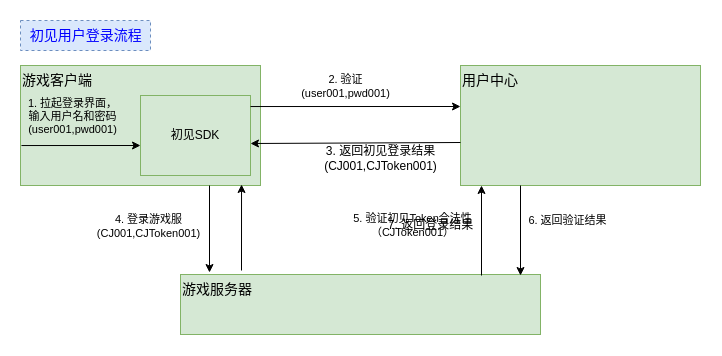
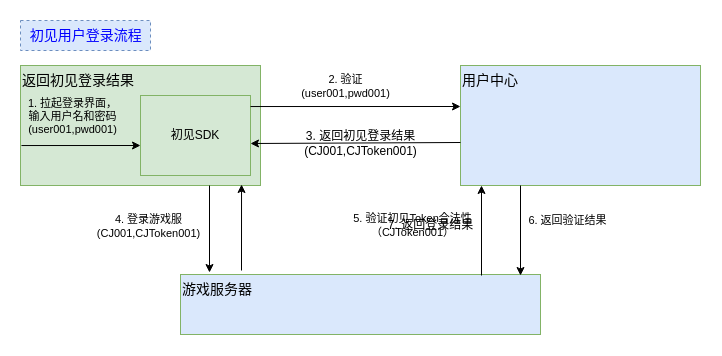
- <mxCell id="2" value="&lt;font style=&quot;font-size: 14px&quot;&gt;游戏客户端&lt;/font&gt;" style="rounded=0;whiteSpace=wrap;html=1;align=left;verticalAlign=top;fillColor=#d5e8d4;strokeColor=#82b366;" vertex="1" parent="1"><mxGeometry x="20" y="65" width="240" height="120" as="geometry" /></mxCell>
+ <mxCell id="2" value="&lt;font style=&quot;font-size: 14px&quot;&gt;返回初见登录结果&lt;/font&gt;" style="rounded=0;whiteSpace=wrap;html=1;align=left;verticalAlign=top;fillColor=#d5e8d4;strokeColor=#82b366;" vertex="1" parent="1"><mxGeometry x="20" y="65" width="240" height="120" as="geometry" /></mxCell>
- <mxCell id="4" value="&lt;font style=&quot;font-size: 14px&quot;&gt;用户中心&lt;/font&gt;" style="rounded=0;whiteSpace=wrap;html=1;align=left;verticalAlign=top;fillColor=#d5e8d4;strokeColor=#82b366;" vertex="1" parent="1"><mxGeometry x="460" y="65" width="240" height="120" as="geometry" /></mxCell>
+ <mxCell id="4" value="&lt;font style=&quot;font-size: 14px&quot;&gt;用户中心&lt;/font&gt;" style="rounded=0;whiteSpace=wrap;html=1;align=left;verticalAlign=top;fillColor=#dae8fc;strokeColor=#82b366;" vertex="1" parent="1"><mxGeometry x="460" y="65" width="240" height="120" as="geometry" /></mxCell>
- <mxCell id="9" value="3. 返回初见登录结果&lt;br&gt;(CJ001,CJToken001)" style="text;html=1;align=center;verticalAlign=middle;resizable=0;points=[];autosize=1;" vertex="1" parent="1"><mxGeometry x="315" y="143" width="130" height="30" as="geometry" /></mxCell>
+ <mxCell id="9" value="3. 返回初见登录结果&lt;br&gt;(CJ001,CJToken001)" style="text;html=1;align=center;verticalAlign=middle;resizable=0;points=[];autosize=1;" vertex="1" parent="1"><mxGeometry x="295" y="128" width="130" height="30" as="geometry" /></mxCell>
- <mxCell id="5" value="&lt;font style=&quot;font-size: 14px&quot;&gt;游戏服务器&lt;/font&gt;" style="rounded=0;whiteSpace=wrap;html=1;align=left;verticalAlign=top;fillColor=#d5e8d4;strokeColor=#82b366;" vertex="1" parent="1"><mxGeometry x="180" y="274" width="360" height="60" as="geometry" /></mxCell>
+ <mxCell id="5" value="&lt;font style=&quot;font-size: 14px&quot;&gt;游戏服务器&lt;/font&gt;" style="rounded=0;whiteSpace=wrap;html=1;align=left;verticalAlign=top;fillColor=#dae8fc;strokeColor=#82b366;" vertex="1" parent="1"><mxGeometry x="180" y="274" width="360" height="60" as="geometry" /></mxCell>
